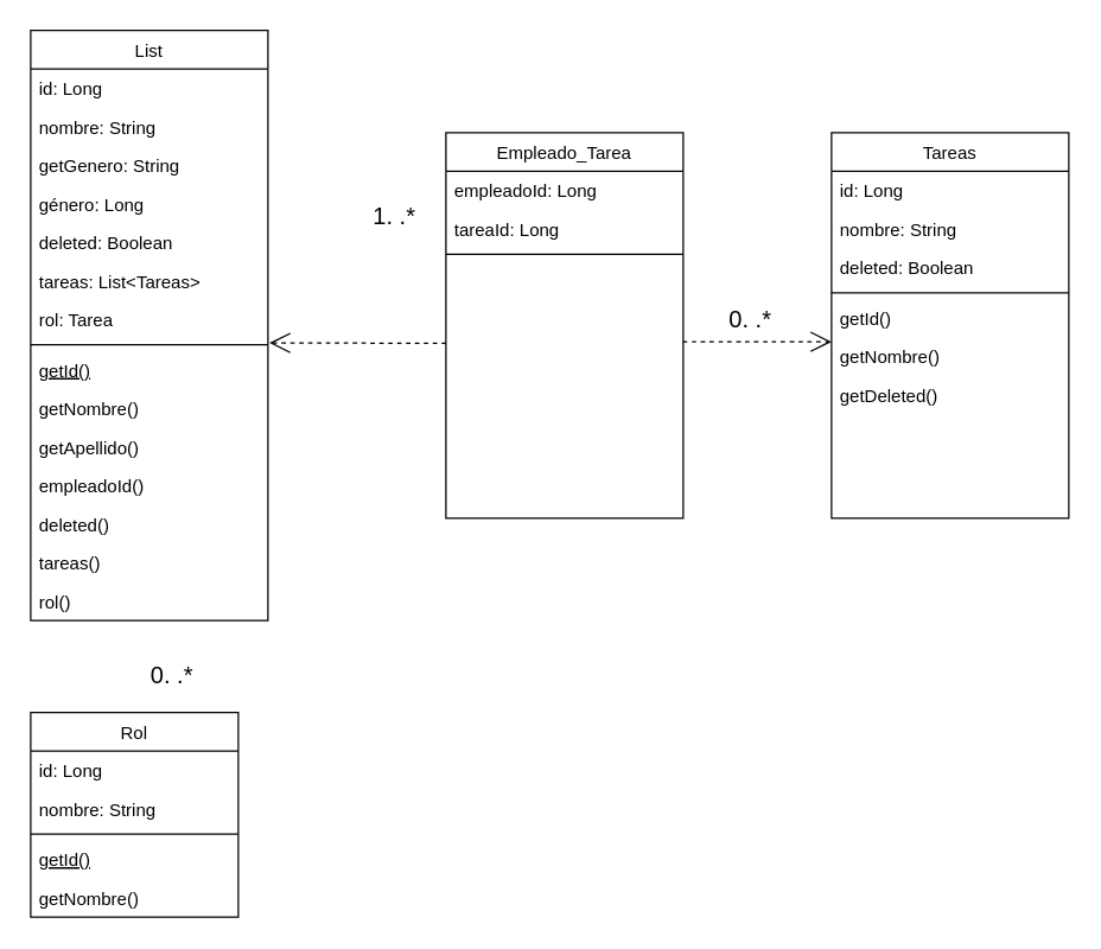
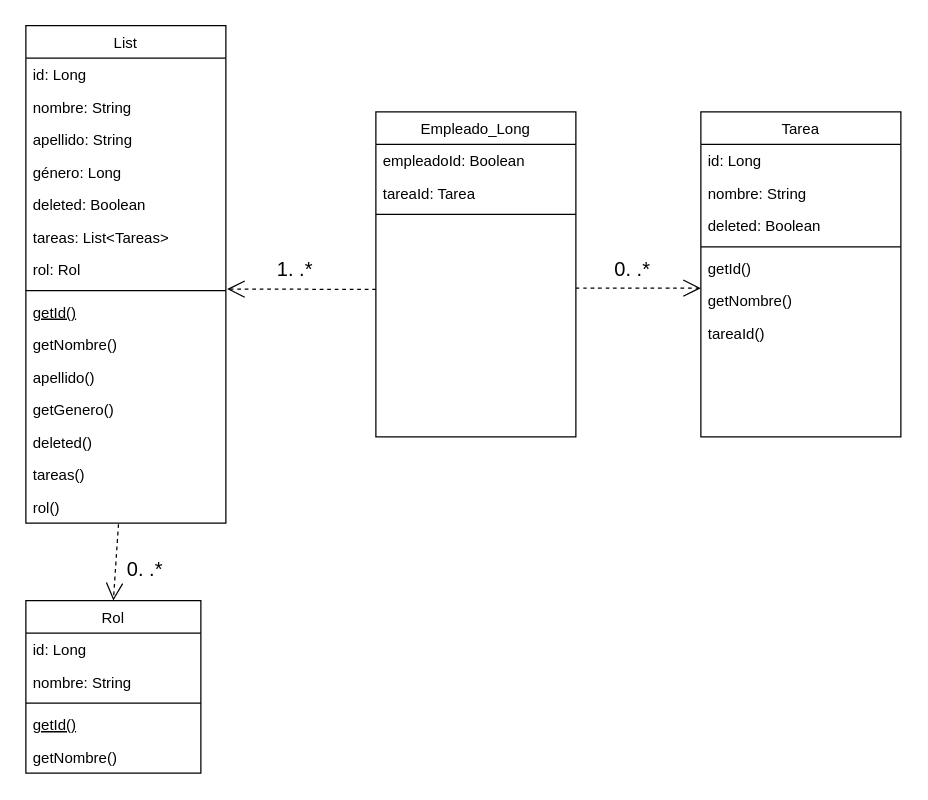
- <mxCell id="33" value="Empleado_Tarea" style="swimlane;fontStyle=0;align=center;verticalAlign=top;childLayout=stackLayout;horizontal=1;startSize=26;horizontalStack=0;resizeParent=1;resizeLast=0;collapsible=1;marginBottom=0;rounded=0;shadow=0;strokeWidth=1;" vertex="1" parent="1"><mxGeometry x="300" y="89" width="160" height="260" as="geometry"><mxRectangle x="550" y="140" width="160" height="26" as="alternateBounds" /></mxGeometry></mxCell>
+ <mxCell id="33" value="Empleado_Long" style="swimlane;fontStyle=0;align=center;verticalAlign=top;childLayout=stackLayout;horizontal=1;startSize=26;horizontalStack=0;resizeParent=1;resizeLast=0;collapsible=1;marginBottom=0;rounded=0;shadow=0;strokeWidth=1;" vertex="1" parent="1"><mxGeometry x="300" y="89" width="160" height="260" as="geometry"><mxRectangle x="550" y="140" width="160" height="26" as="alternateBounds" /></mxGeometry></mxCell>
- <mxCell id="8" value="Tareas" style="swimlane;fontStyle=0;align=center;verticalAlign=top;childLayout=stackLayout;horizontal=1;startSize=26;horizontalStack=0;resizeParent=1;resizeLast=0;collapsible=1;marginBottom=0;rounded=0;shadow=0;strokeWidth=1;" parent="1" vertex="1"><mxGeometry x="560" y="89" width="160" height="260" as="geometry"><mxRectangle x="550" y="140" width="160" height="26" as="alternateBounds" /></mxGeometry></mxCell>
+ <mxCell id="8" value="Tarea" style="swimlane;fontStyle=0;align=center;verticalAlign=top;childLayout=stackLayout;horizontal=1;startSize=26;horizontalStack=0;resizeParent=1;resizeLast=0;collapsible=1;marginBottom=0;rounded=0;shadow=0;strokeWidth=1;" parent="1" vertex="1"><mxGeometry x="560" y="89" width="160" height="260" as="geometry"><mxRectangle x="550" y="140" width="160" height="26" as="alternateBounds" /></mxGeometry></mxCell>
- <mxCell id="20" value="getGenero: String" style="text;align=left;verticalAlign=top;spacingLeft=4;spacingRight=4;overflow=hidden;rotatable=0;points=[[0,0.5],[1,0.5]];portConstraint=eastwest;rounded=0;shadow=0;html=0;" parent="17" vertex="1"><mxGeometry y="78" width="160" height="26" as="geometry" /></mxCell>
+ <mxCell id="20" value="apellido: String" style="text;align=left;verticalAlign=top;spacingLeft=4;spacingRight=4;overflow=hidden;rotatable=0;points=[[0,0.5],[1,0.5]];portConstraint=eastwest;rounded=0;shadow=0;html=0;" parent="17" vertex="1"><mxGeometry y="78" width="160" height="26" as="geometry" /></mxCell>
- <mxCell id="34" value="empleadoId: Long" style="text;align=left;verticalAlign=top;spacingLeft=4;spacingRight=4;overflow=hidden;rotatable=0;points=[[0,0.5],[1,0.5]];portConstraint=eastwest;" vertex="1" parent="33"><mxGeometry y="26" width="160" height="26" as="geometry" /></mxCell>
+ <mxCell id="34" value="empleadoId: Boolean" style="text;align=left;verticalAlign=top;spacingLeft=4;spacingRight=4;overflow=hidden;rotatable=0;points=[[0,0.5],[1,0.5]];portConstraint=eastwest;" vertex="1" parent="33"><mxGeometry y="26" width="160" height="26" as="geometry" /></mxCell>
- <mxCell id="39" value="1. .*" style="text;html=1;align=center;verticalAlign=middle;resizable=0;points=[];autosize=1;strokeColor=none;fillColor=none;fontSize=16;" vertex="1" parent="1"><mxGeometry x="240" y="130" width="50" height="30" as="geometry" /></mxCell>
+ <mxCell id="39" value="1. .*" style="text;html=1;align=center;verticalAlign=middle;resizable=0;points=[];autosize=1;strokeColor=none;fillColor=none;fontSize=16;" vertex="1" parent="1"><mxGeometry x="210" y="200" width="50" height="30" as="geometry" /></mxCell>
- <mxCell id="35" value="tareaId: Long" style="text;align=left;verticalAlign=top;spacingLeft=4;spacingRight=4;overflow=hidden;rotatable=0;points=[[0,0.5],[1,0.5]];portConstraint=eastwest;rounded=0;shadow=0;html=0;" vertex="1" parent="33"><mxGeometry y="52" width="160" height="26" as="geometry" /></mxCell>
+ <mxCell id="35" value="tareaId: Tarea" style="text;align=left;verticalAlign=top;spacingLeft=4;spacingRight=4;overflow=hidden;rotatable=0;points=[[0,0.5],[1,0.5]];portConstraint=eastwest;rounded=0;shadow=0;html=0;" vertex="1" parent="33"><mxGeometry y="52" width="160" height="26" as="geometry" /></mxCell>
- <mxCell id="24" value="rol: Tarea" style="text;align=left;verticalAlign=top;spacingLeft=4;spacingRight=4;overflow=hidden;rotatable=0;points=[[0,0.5],[1,0.5]];portConstraint=eastwest;rounded=0;shadow=0;html=0;" vertex="1" parent="17"><mxGeometry y="182" width="160" height="26" as="geometry" /></mxCell>
+ <mxCell id="24" value="rol: Rol" style="text;align=left;verticalAlign=top;spacingLeft=4;spacingRight=4;overflow=hidden;rotatable=0;points=[[0,0.5],[1,0.5]];portConstraint=eastwest;rounded=0;shadow=0;html=0;" vertex="1" parent="17"><mxGeometry y="182" width="160" height="26" as="geometry" /></mxCell>
- <mxCell id="15" value="getDeleted()" style="text;align=left;verticalAlign=top;spacingLeft=4;spacingRight=4;overflow=hidden;rotatable=0;points=[[0,0.5],[1,0.5]];portConstraint=eastwest;" vertex="1" parent="8"><mxGeometry y="164" width="160" height="26" as="geometry" /></mxCell>
+ <mxCell id="15" value="tareaId()" style="text;align=left;verticalAlign=top;spacingLeft=4;spacingRight=4;overflow=hidden;rotatable=0;points=[[0,0.5],[1,0.5]];portConstraint=eastwest;" vertex="1" parent="8"><mxGeometry y="164" width="160" height="26" as="geometry" /></mxCell>
- <mxCell id="28" value="getApellido()&#10;" style="text;align=left;verticalAlign=top;spacingLeft=4;spacingRight=2;overflow=hidden;rotatable=0;points=[[0,0.5],[1,0.5]];portConstraint=eastwest;" vertex="1" parent="17"><mxGeometry y="268" width="160" height="26" as="geometry" /></mxCell>
+ <mxCell id="28" value="apellido()&#10;" style="text;align=left;verticalAlign=top;spacingLeft=4;spacingRight=2;overflow=hidden;rotatable=0;points=[[0,0.5],[1,0.5]];portConstraint=eastwest;" vertex="1" parent="17"><mxGeometry y="268" width="160" height="26" as="geometry" /></mxCell>
- <mxCell id="29" value="empleadoId()&#10;" style="text;align=left;verticalAlign=top;spacingLeft=4;spacingRight=4;overflow=hidden;rotatable=0;points=[[0,0.5],[1,0.5]];portConstraint=eastwest;" vertex="1" parent="17"><mxGeometry y="294" width="160" height="26" as="geometry" /></mxCell>
+ <mxCell id="29" value="getGenero()&#10;" style="text;align=left;verticalAlign=top;spacingLeft=4;spacingRight=4;overflow=hidden;rotatable=0;points=[[0,0.5],[1,0.5]];portConstraint=eastwest;" vertex="1" parent="17"><mxGeometry y="294" width="160" height="26" as="geometry" /></mxCell>
+ <mxCell id="41" value="" style="endArrow=open;endSize=12;dashed=1;html=1;rounded=0;fontSize=12;curved=1;entryX=0.5;entryY=0;entryDx=0;entryDy=0;exitX=0.463;exitY=1.037;exitDx=0;exitDy=0;exitPerimeter=0;" edge="1" parent="1" source="32" target="2"><mxGeometry width="160" relative="1" as="geometry"><mxPoint x="310" y="241" as="sourcePoint" /><mxPoint x="191" y="241" as="targetPoint" /></mxGeometry></mxCell>
